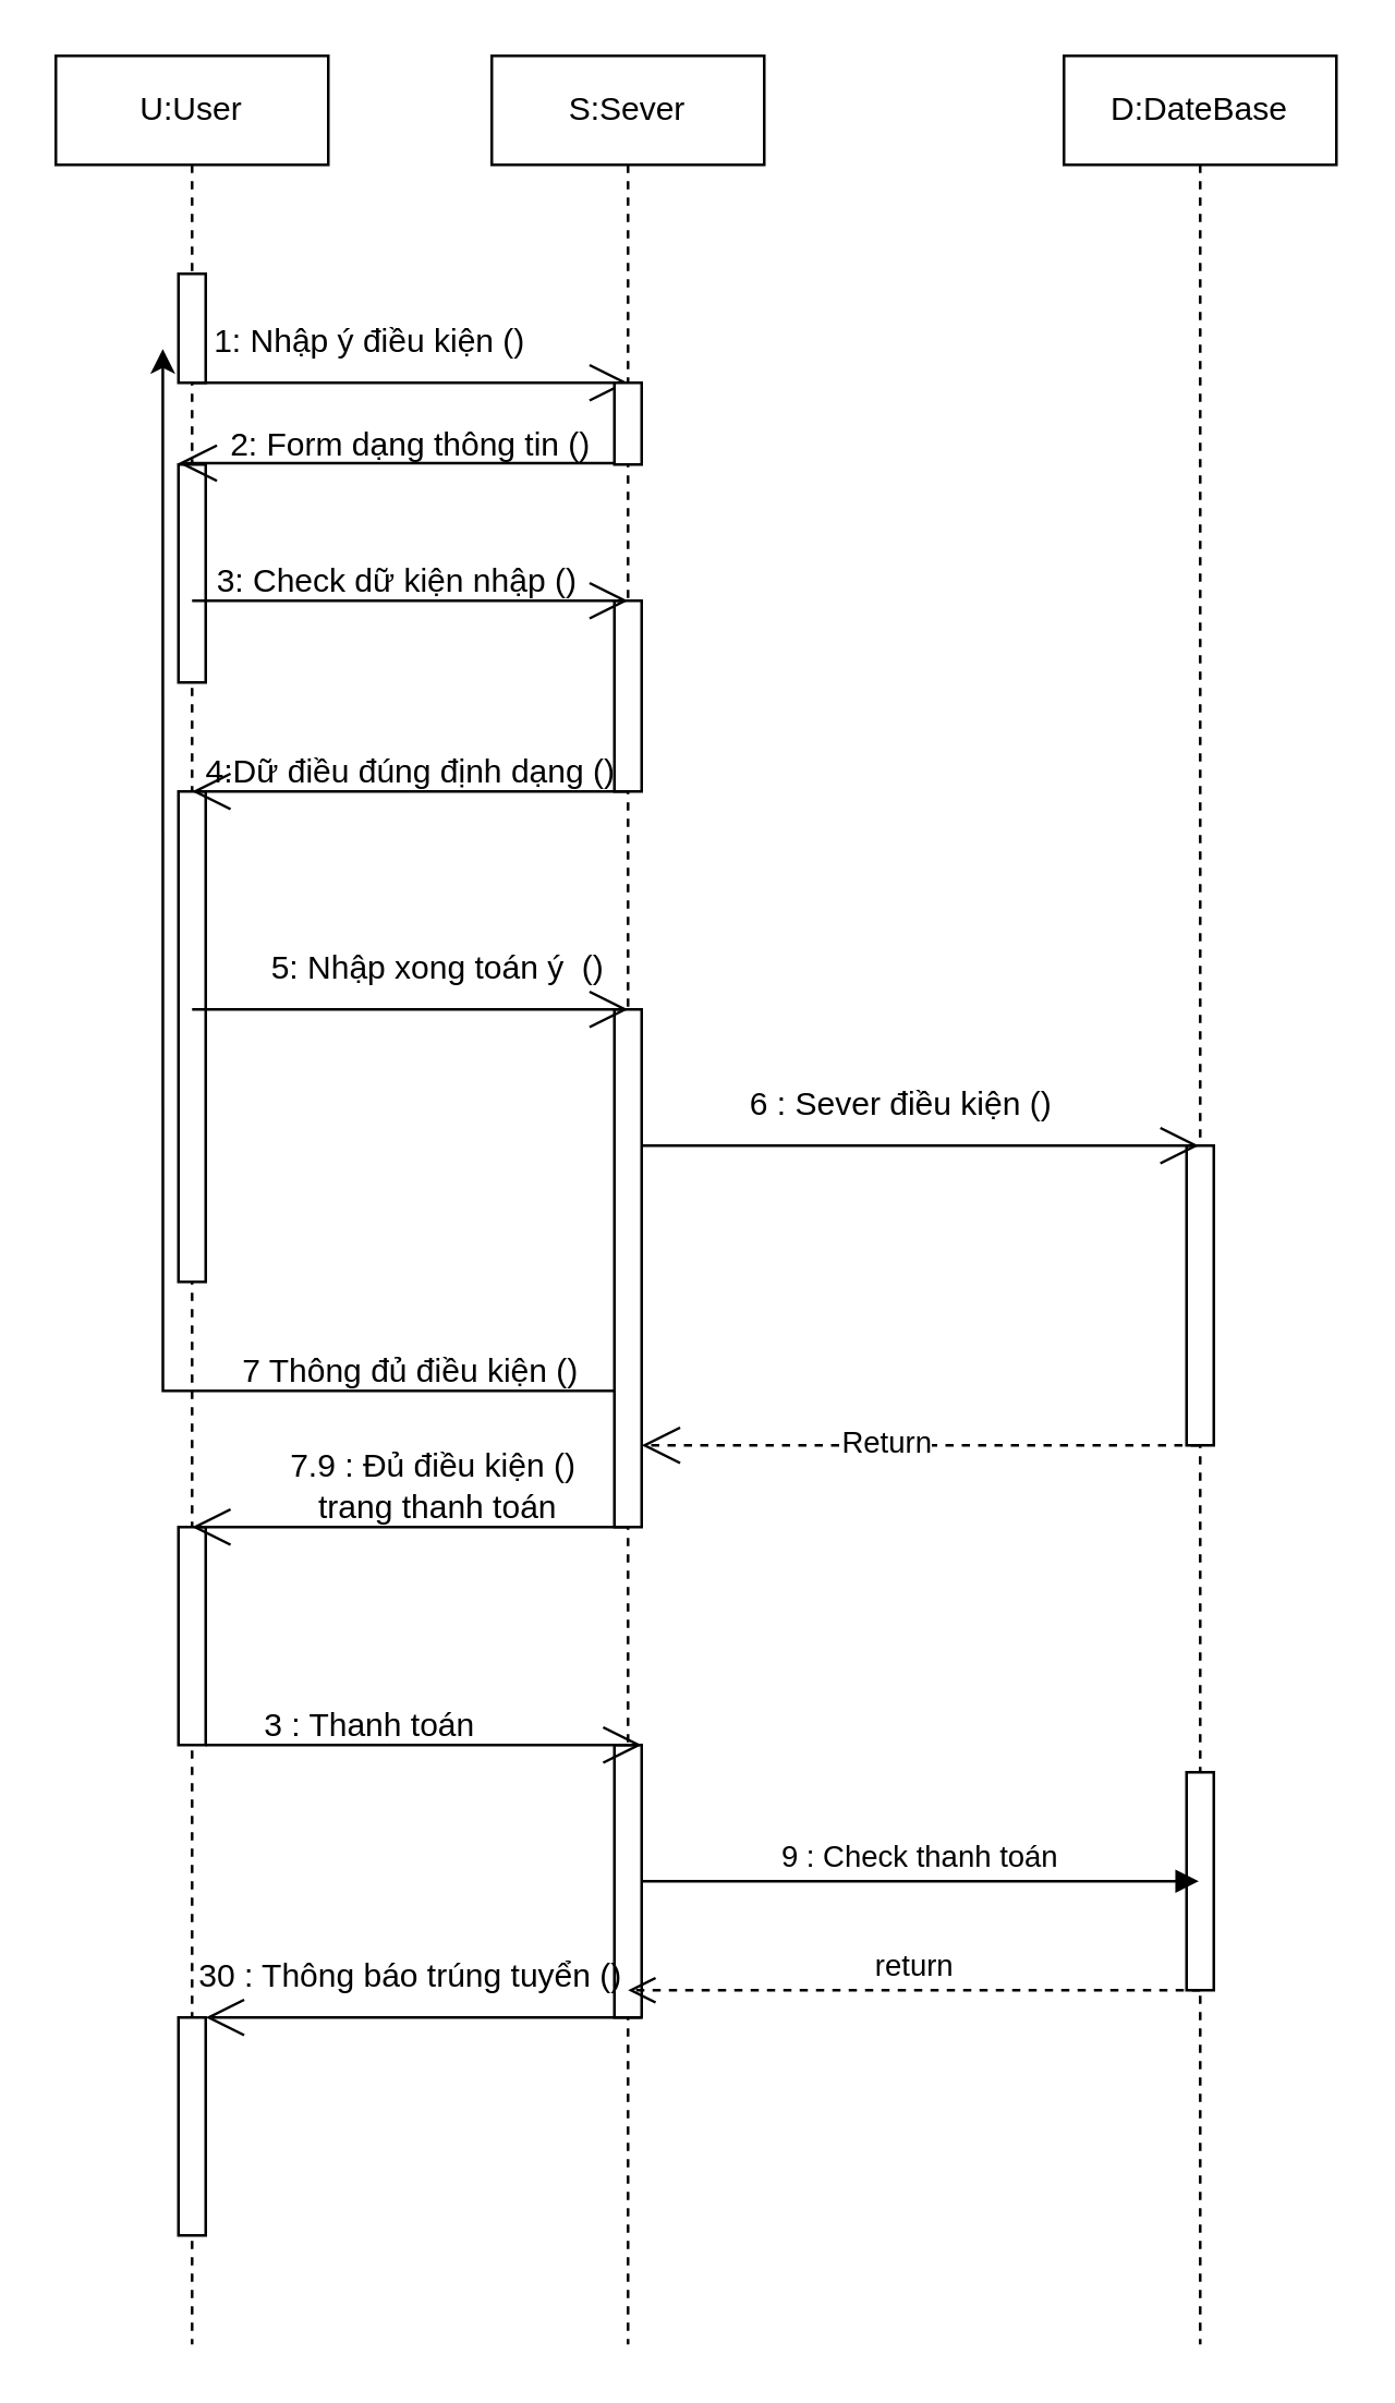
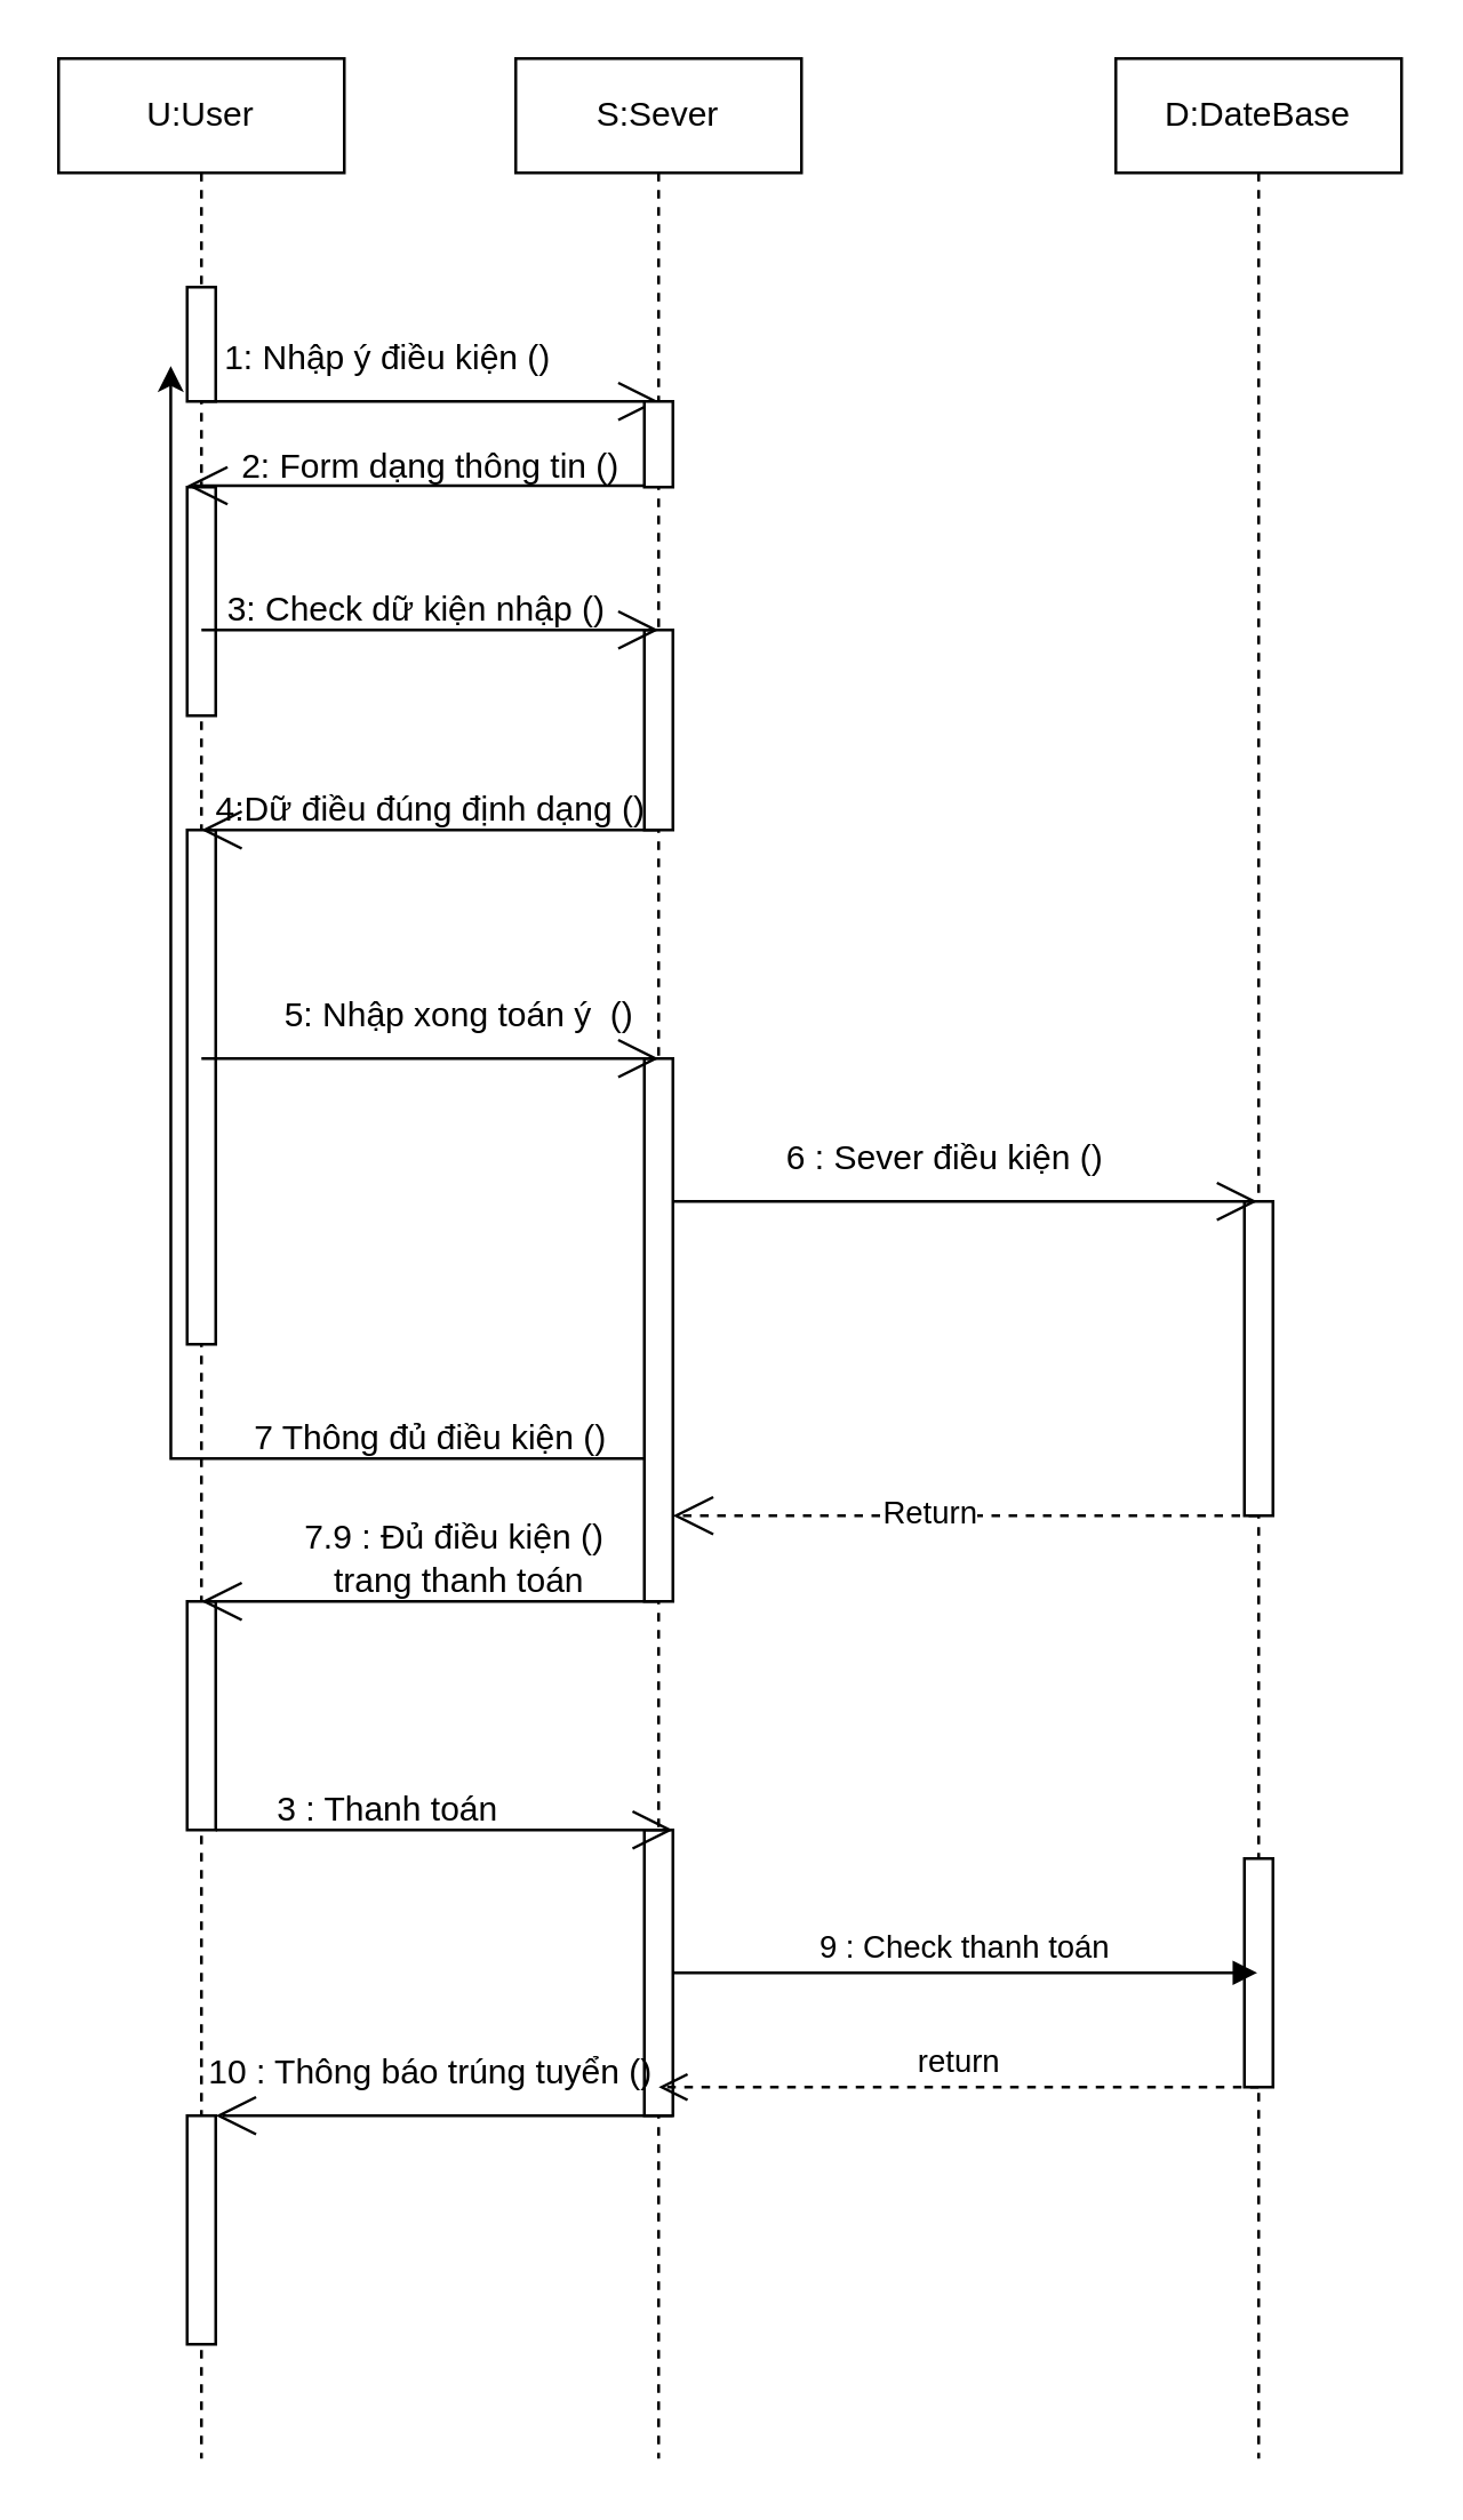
- <mxCell id="39" value="30 : Thông báo trúng tuyển ()" style="text;html=1;align=center;verticalAlign=middle;resizable=0;points=[];autosize=1;strokeColor=none;fillColor=none;" vertex="1" parent="1"><mxGeometry x="60" y="710" width="180" height="30" as="geometry" /></mxCell>
+ <mxCell id="39" value="10 : Thông báo trúng tuyển ()" style="text;html=1;align=center;verticalAlign=middle;resizable=0;points=[];autosize=1;strokeColor=none;fillColor=none;" vertex="1" parent="1"><mxGeometry x="60" y="710" width="180" height="30" as="geometry" /></mxCell>
